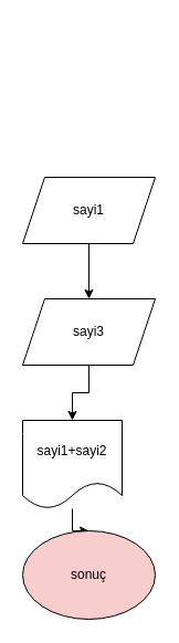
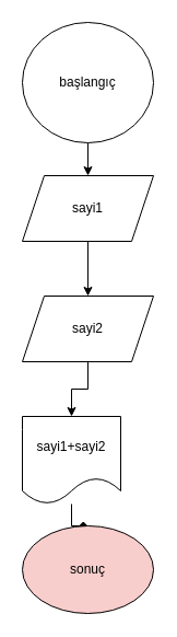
+ <mxCell id="3" value="başlangıç" style="ellipse;whiteSpace=wrap;html=1;" vertex="1" parent="1"><mxGeometry x="20" y="20" width="120" height="110" as="geometry" /></mxCell>
+ <mxCell id="2" value="" style="edgeStyle=orthogonalEdgeStyle;rounded=0;orthogonalLoop=1;jettySize=auto;html=1;" edge="1" parent="1" source="3" target="5"><mxGeometry relative="1" as="geometry" /></mxCell>
- <mxCell id="7" value="sayi3" style="shape=parallelogram;perimeter=parallelogramPerimeter;whiteSpace=wrap;html=1;fixedSize=1;" vertex="1" parent="1"><mxGeometry x="20" y="270" width="120" height="60" as="geometry" /></mxCell>
+ <mxCell id="7" value="sayi2" style="shape=parallelogram;perimeter=parallelogramPerimeter;whiteSpace=wrap;html=1;fixedSize=1;" vertex="1" parent="1"><mxGeometry x="20" y="270" width="120" height="60" as="geometry" /></mxCell>
- <mxCell id="8" value="" style="edgeStyle=orthogonalEdgeStyle;rounded=0;orthogonalLoop=1;jettySize=auto;html=1;" edge="1" parent="1" source="9" target="10"><mxGeometry relative="1" as="geometry" /></mxCell>
+ <mxCell id="8" value="" style="edgeStyle=orthogonalEdgeStyle;rounded=0;orthogonalLoop=1;jettySize=auto;html=1;endArrow=diamond;" edge="1" parent="1" source="9" target="10"><mxGeometry relative="1" as="geometry" /></mxCell>
